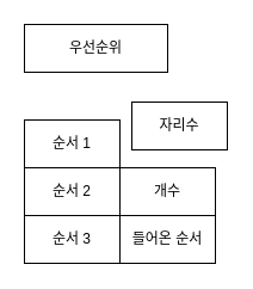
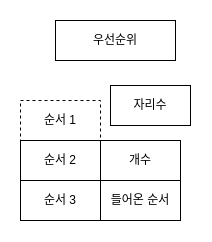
- <mxCell id="2" value="우선순위" style="rounded=0;whiteSpace=wrap;html=1;" vertex="1" parent="1"><mxGeometry x="20" y="20" width="120" height="40" as="geometry" /></mxCell>
+ <mxCell id="2" value="우선순위" style="rounded=0;whiteSpace=wrap;html=1;" vertex="1" parent="1"><mxGeometry x="55" y="20" width="120" height="40" as="geometry" /></mxCell>
- <mxCell id="3" value="순서 1" style="rounded=0;whiteSpace=wrap;html=1;" vertex="1" parent="1"><mxGeometry x="20" y="100" width="80" height="40" as="geometry" /></mxCell>
+ <mxCell id="3" value="순서 1" style="rounded=0;whiteSpace=wrap;html=1;dashed=1;" vertex="1" parent="1"><mxGeometry x="20" y="100" width="80" height="40" as="geometry" /></mxCell>
